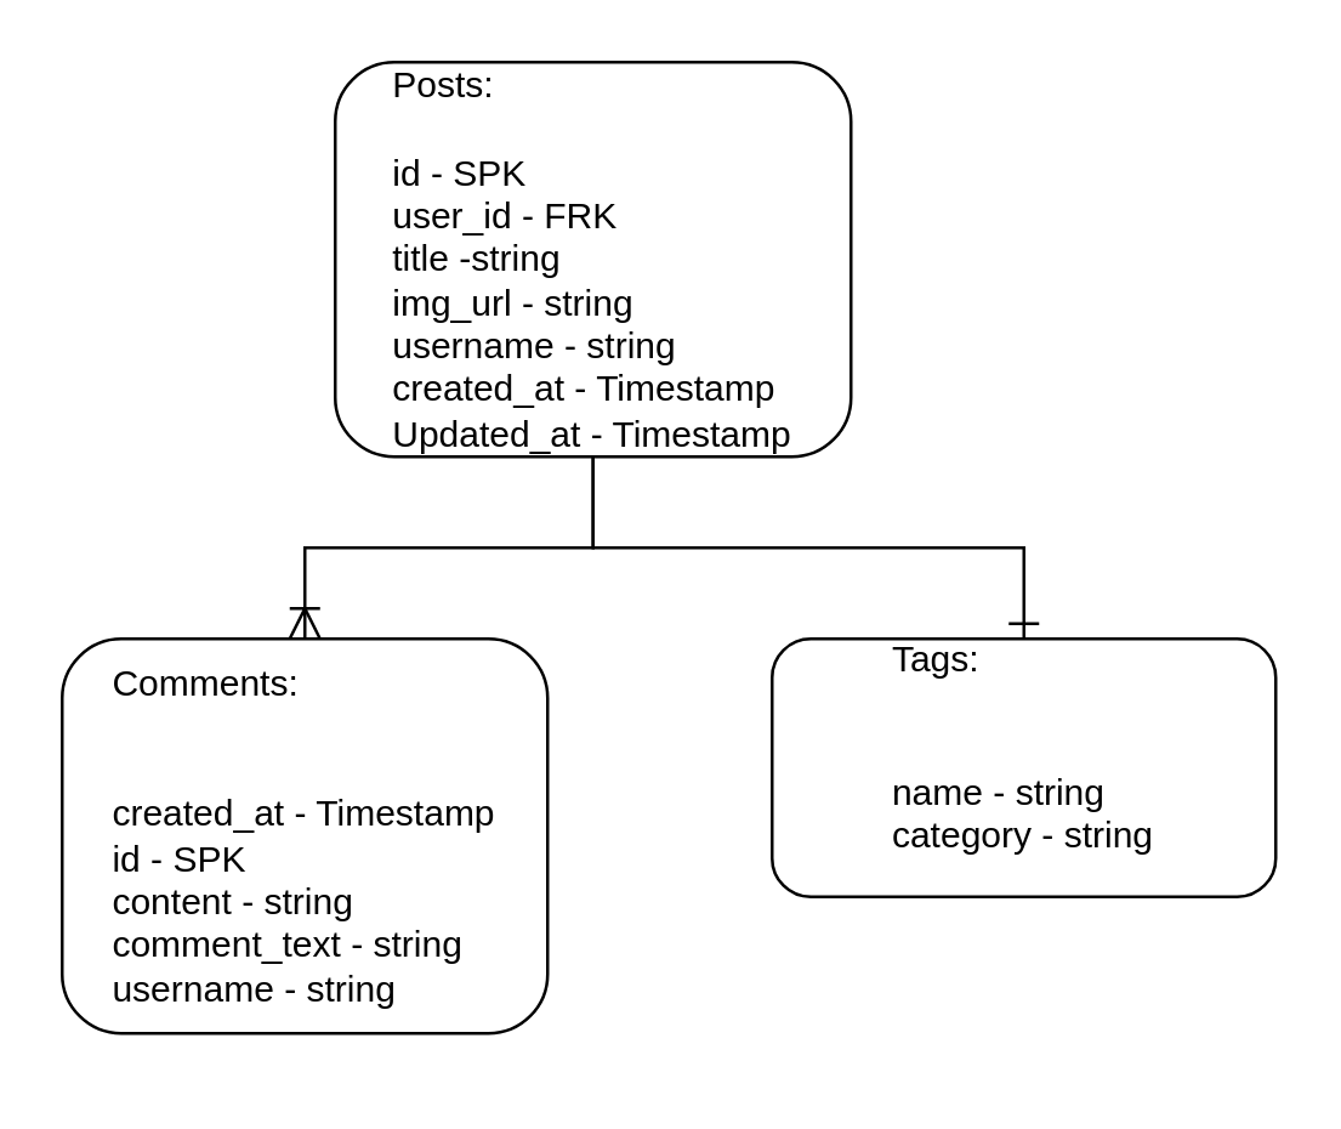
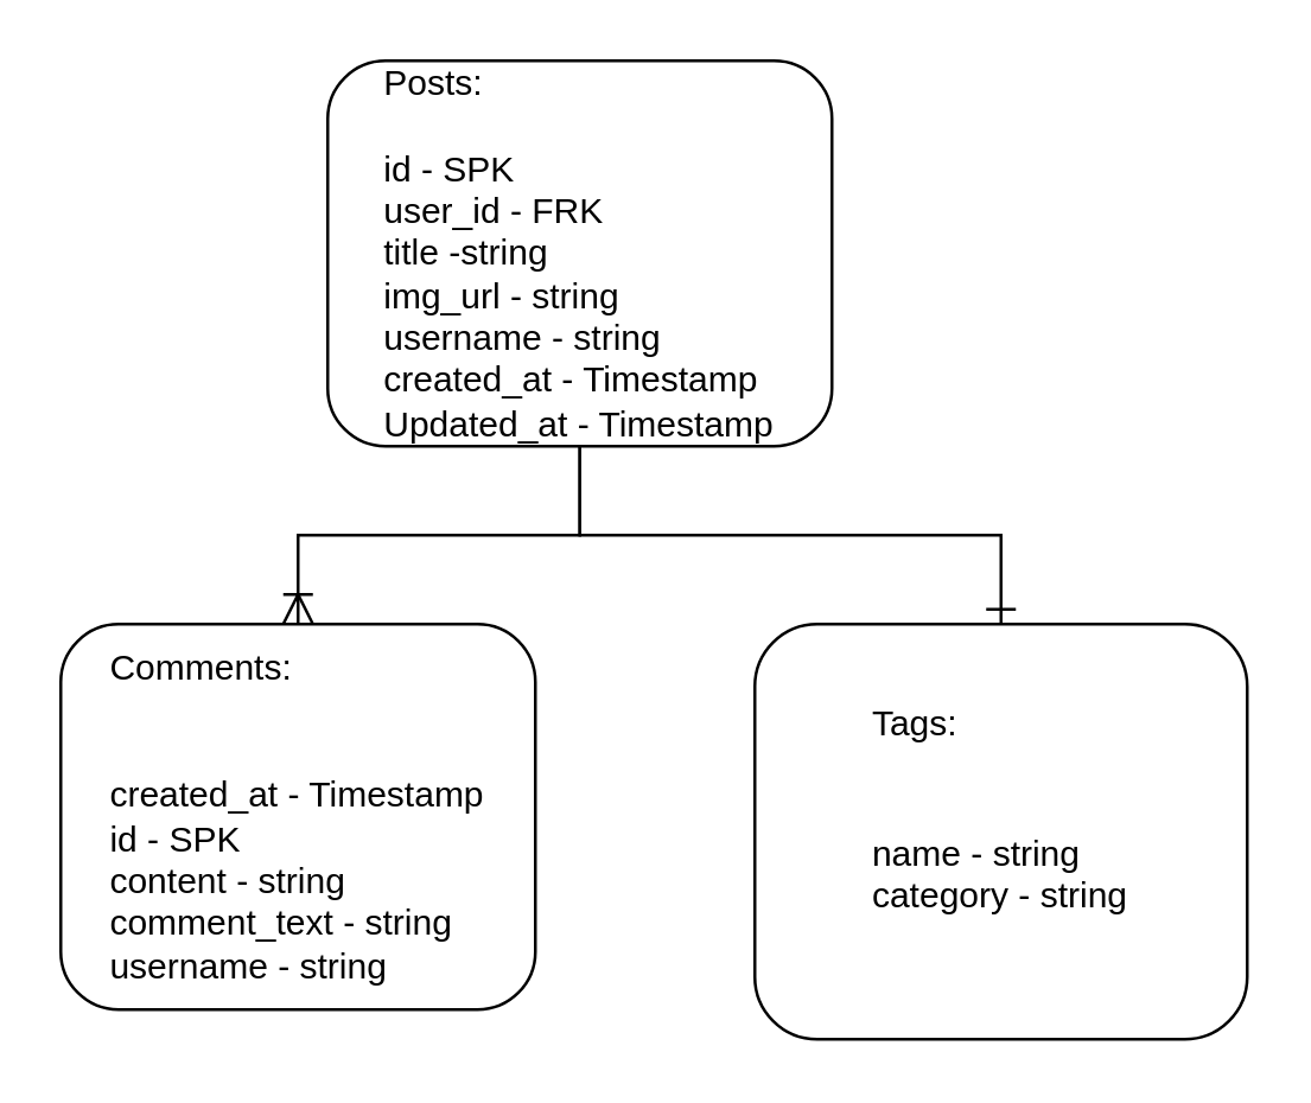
- <mxCell id="5" value="&lt;div style=&quot;position: relative&quot;&gt;&lt;div style=&quot;text-align: left ; position: relative&quot;&gt;&lt;span&gt;Tags:&lt;/span&gt;&lt;/div&gt;&lt;div style=&quot;text-align: left ; position: relative&quot;&gt;&lt;span&gt;&lt;br&gt;&lt;/span&gt;&lt;/div&gt;&lt;div style=&quot;position: relative&quot;&gt;&lt;br&gt;&lt;/div&gt;&lt;div style=&quot;text-align: left ; position: relative&quot;&gt;name - string&lt;/div&gt;&lt;div style=&quot;text-align: left ; position: relative&quot;&gt;category - string&lt;/div&gt;&lt;div style=&quot;text-align: left ; position: relative&quot;&gt;&lt;br&gt;&lt;/div&gt;&lt;div style=&quot;position: relative&quot;&gt;&lt;span&gt;&lt;span&gt;&lt;/span&gt;&lt;/span&gt;&lt;/div&gt;&lt;/div&gt;" style="rounded=1;whiteSpace=wrap;html=1;fontSize=12;glass=0;strokeWidth=1;shadow=0;" vertex="1" parent="1"><mxGeometry x="254" y="210" width="166" height="85" as="geometry" /></mxCell>
+ <mxCell id="5" value="&lt;div style=&quot;position: relative&quot;&gt;&lt;div style=&quot;text-align: left ; position: relative&quot;&gt;&lt;span&gt;Tags:&lt;/span&gt;&lt;/div&gt;&lt;div style=&quot;text-align: left ; position: relative&quot;&gt;&lt;span&gt;&lt;br&gt;&lt;/span&gt;&lt;/div&gt;&lt;div style=&quot;position: relative&quot;&gt;&lt;br&gt;&lt;/div&gt;&lt;div style=&quot;text-align: left ; position: relative&quot;&gt;name - string&lt;/div&gt;&lt;div style=&quot;text-align: left ; position: relative&quot;&gt;category - string&lt;/div&gt;&lt;div style=&quot;text-align: left ; position: relative&quot;&gt;&lt;br&gt;&lt;/div&gt;&lt;div style=&quot;position: relative&quot;&gt;&lt;span&gt;&lt;span&gt;&lt;/span&gt;&lt;/span&gt;&lt;/div&gt;&lt;/div&gt;" style="rounded=1;whiteSpace=wrap;html=1;fontSize=12;glass=0;strokeWidth=1;shadow=0;" vertex="1" parent="1"><mxGeometry x="254" y="210" width="166" height="140" as="geometry" /></mxCell>
